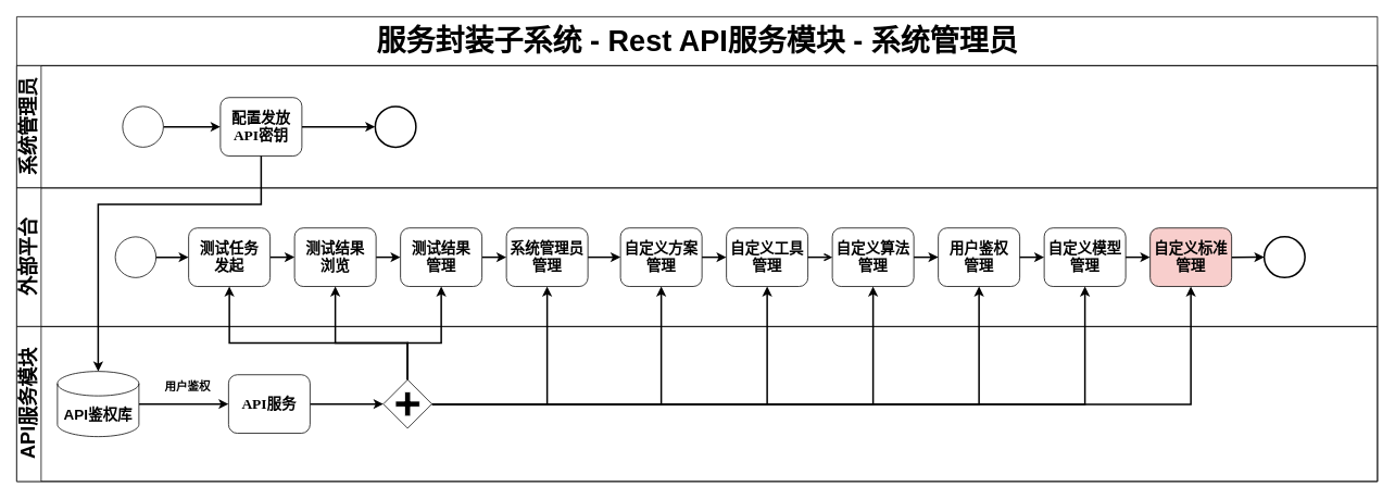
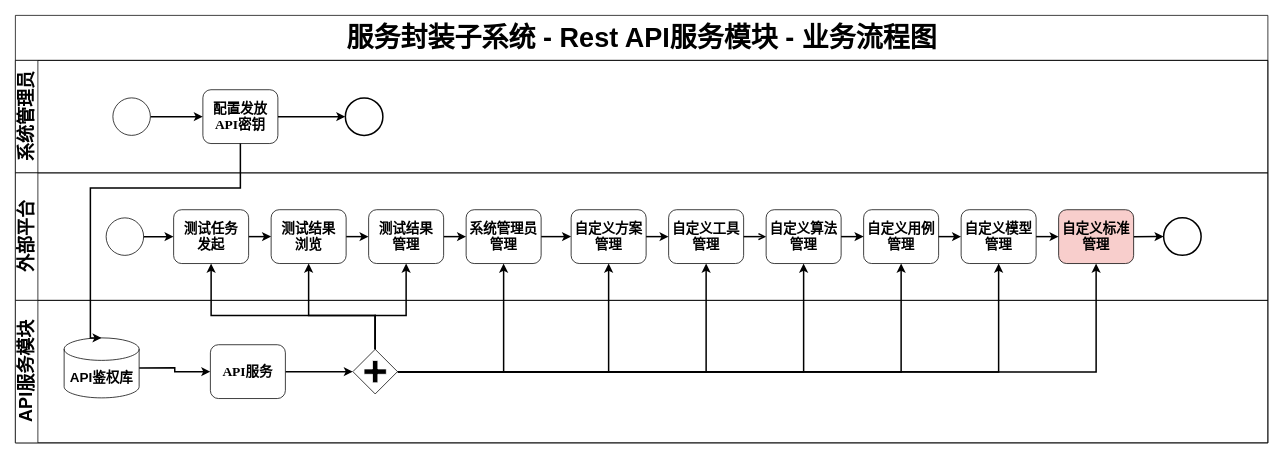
- <mxCell id="2" value="&lt;span style=&quot;font-family: &amp;#34;helvetica&amp;#34;&quot;&gt;&lt;font style=&quot;font-size: 36px&quot;&gt;服务封装子系统 - Rest API服务模块 - 系统管理员&lt;/font&gt;&lt;/span&gt;" style="swimlane;html=1;childLayout=stackLayout;horizontal=1;startSize=60;horizontalStack=0;rounded=0;shadow=0;labelBackgroundColor=none;strokeWidth=1;fontFamily=Verdana;fontSize=8;align=center;" parent="1" vertex="1"><mxGeometry y="20" width="1670" height="570" as="geometry" x="20" /></mxCell>
+ <mxCell id="2" value="&lt;span style=&quot;font-family: &amp;#34;helvetica&amp;#34;&quot;&gt;&lt;font style=&quot;font-size: 36px&quot;&gt;服务封装子系统 - Rest API服务模块 - 业务流程图&lt;/font&gt;&lt;/span&gt;" style="swimlane;html=1;childLayout=stackLayout;horizontal=1;startSize=60;horizontalStack=0;rounded=0;shadow=0;labelBackgroundColor=none;strokeWidth=1;fontFamily=Verdana;fontSize=8;align=center;" parent="1" vertex="1"><mxGeometry y="20" width="1670" height="570" as="geometry" x="20" /></mxCell>
- <mxCell id="25" value="&lt;b style=&quot;font-size: 18px&quot;&gt;用户鉴权&lt;br&gt;管理&lt;/b&gt;&lt;span style=&quot;font-size: 18px&quot;&gt;&lt;b&gt;&lt;br&gt;&lt;/b&gt;&lt;/span&gt;" style="rounded=1;whiteSpace=wrap;html=1;shadow=0;labelBackgroundColor=none;strokeWidth=1;fontFamily=Verdana;fontSize=8;align=center;" parent="9" vertex="1"><mxGeometry x="1131" y="49.12" width="100" height="71.75" as="geometry" /></mxCell>
+ <mxCell id="25" value="&lt;b style=&quot;font-size: 18px&quot;&gt;自定义用例&lt;br&gt;管理&lt;/b&gt;&lt;span style=&quot;font-size: 18px&quot;&gt;&lt;b&gt;&lt;br&gt;&lt;/b&gt;&lt;/span&gt;" style="rounded=1;whiteSpace=wrap;html=1;shadow=0;labelBackgroundColor=none;strokeWidth=1;fontFamily=Verdana;fontSize=8;align=center;" parent="9" vertex="1"><mxGeometry x="1131" y="49.12" width="100" height="71.75" as="geometry" /></mxCell>
- <mxCell id="36" value="&lt;font style=&quot;font-size: 14px&quot;&gt;&lt;b&gt;用户鉴权&lt;/b&gt;&lt;/font&gt;" style="text;html=1;strokeColor=none;fillColor=none;align=center;verticalAlign=middle;whiteSpace=wrap;rounded=0;" parent="33" vertex="1"><mxGeometry x="180" y="59.13" width="60" height="30" as="geometry" /></mxCell>
- <mxCell id="35" value="&lt;span style=&quot;font-size: 18px&quot;&gt;&lt;b&gt;API鉴权库&lt;/b&gt;&lt;/span&gt;" style="shape=cylinder3;whiteSpace=wrap;html=1;boundedLbl=1;backgroundOutline=1;size=15;" parent="33" vertex="1"><mxGeometry x="50" y="55.01" width="100" height="80" as="geometry" /></mxCell>
+ <mxCell id="35" value="&lt;span style=&quot;font-size: 18px&quot;&gt;&lt;b&gt;API鉴权库&lt;/b&gt;&lt;/span&gt;" style="shape=cylinder3;whiteSpace=wrap;html=1;boundedLbl=1;backgroundOutline=1;size=15;" parent="33" vertex="1"><mxGeometry x="65" y="50.01" width="100" height="80" as="geometry" /></mxCell>
